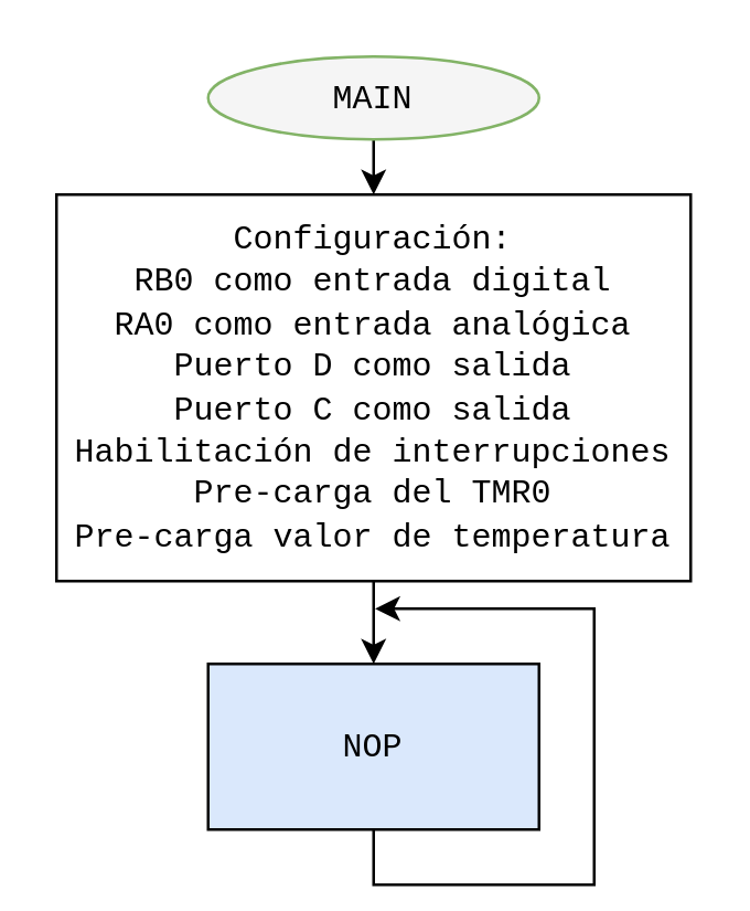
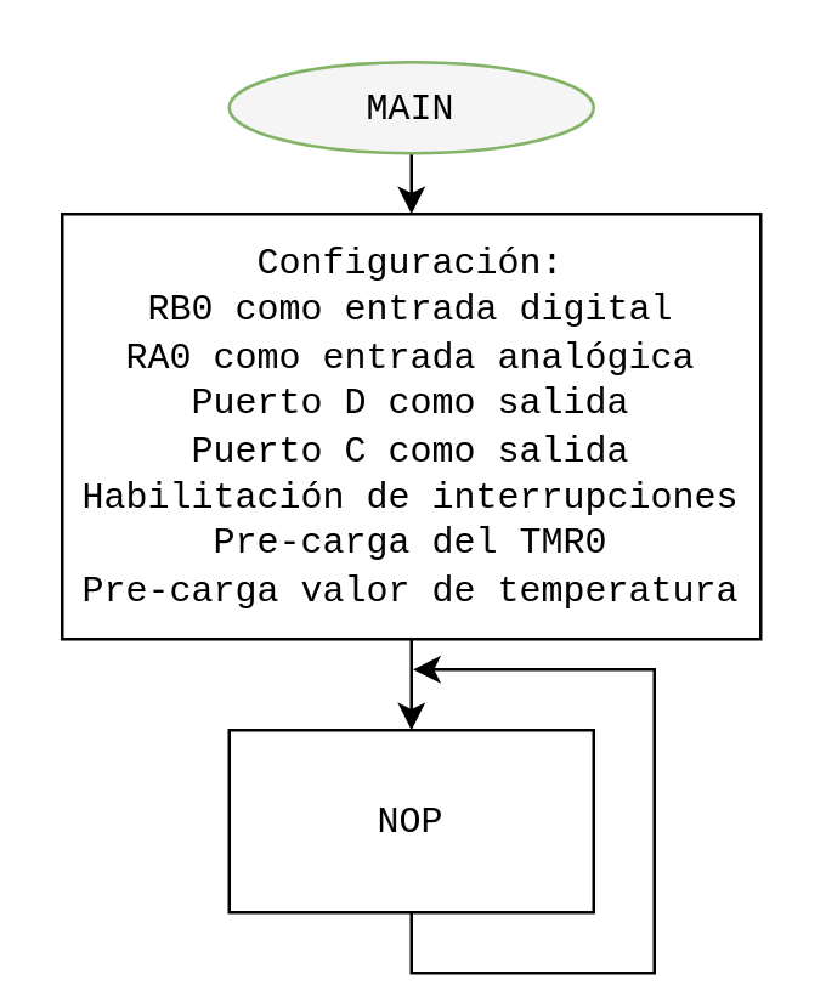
- <mxCell id="7" value="&lt;font face=&quot;Courier New&quot;&gt;NOP&lt;/font&gt;" style="rounded=0;whiteSpace=wrap;html=1;fillColor=#dae8fc;" vertex="1" parent="1"><mxGeometry x="75" y="240" width="120" height="60" as="geometry" /></mxCell>
+ <mxCell id="7" value="&lt;font face=&quot;Courier New&quot;&gt;NOP&lt;/font&gt;" style="rounded=0;whiteSpace=wrap;html=1;" vertex="1" parent="1"><mxGeometry x="75" y="240" width="120" height="60" as="geometry" /></mxCell>
